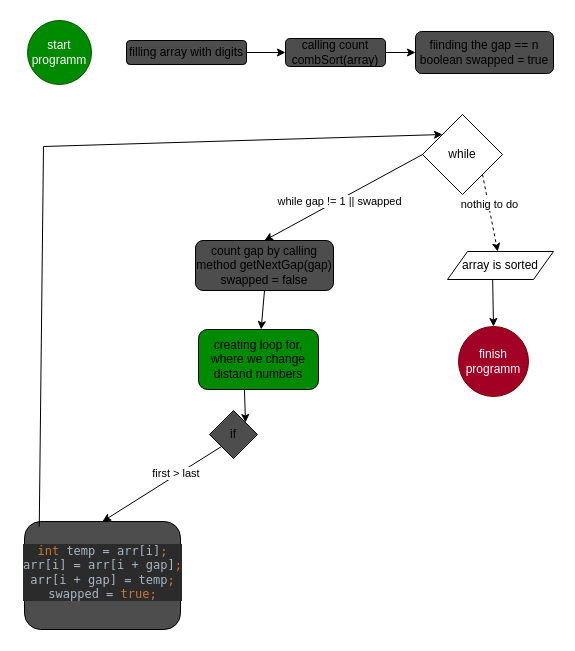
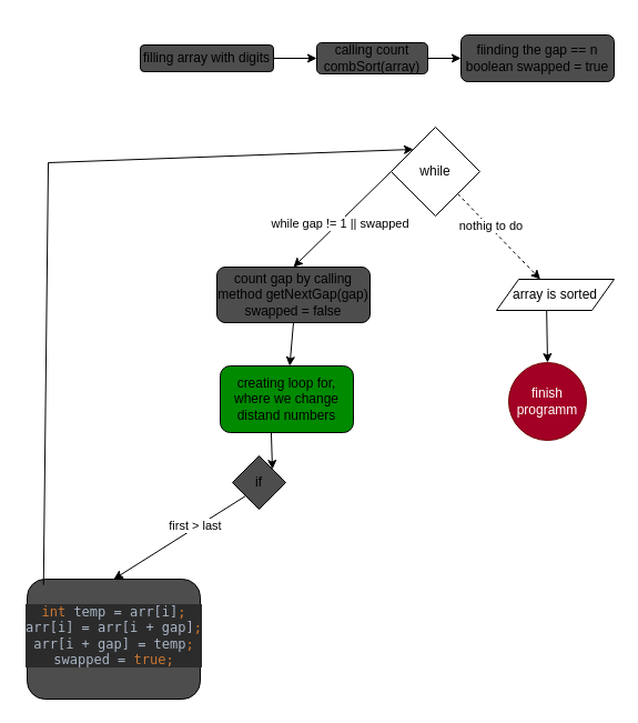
- <mxCell id="2" value="start programm" style="ellipse;whiteSpace=wrap;html=1;aspect=fixed;fillColor=#008a00;fontColor=#ffffff;strokeColor=#005700;" vertex="1" parent="1"><mxGeometry x="27" y="20" width="64" height="64" as="geometry" /></mxCell>
- <mxCell id="9" value="while" style="rhombus;whiteSpace=wrap;html=1;" vertex="1" parent="1"><mxGeometry x="422" y="114" width="80" height="80" as="geometry" /></mxCell>
+ <mxCell id="9" value="while" style="rhombus;whiteSpace=wrap;html=1;" vertex="1" parent="1"><mxGeometry x="352" y="114" width="80" height="80" as="geometry" /></mxCell>
